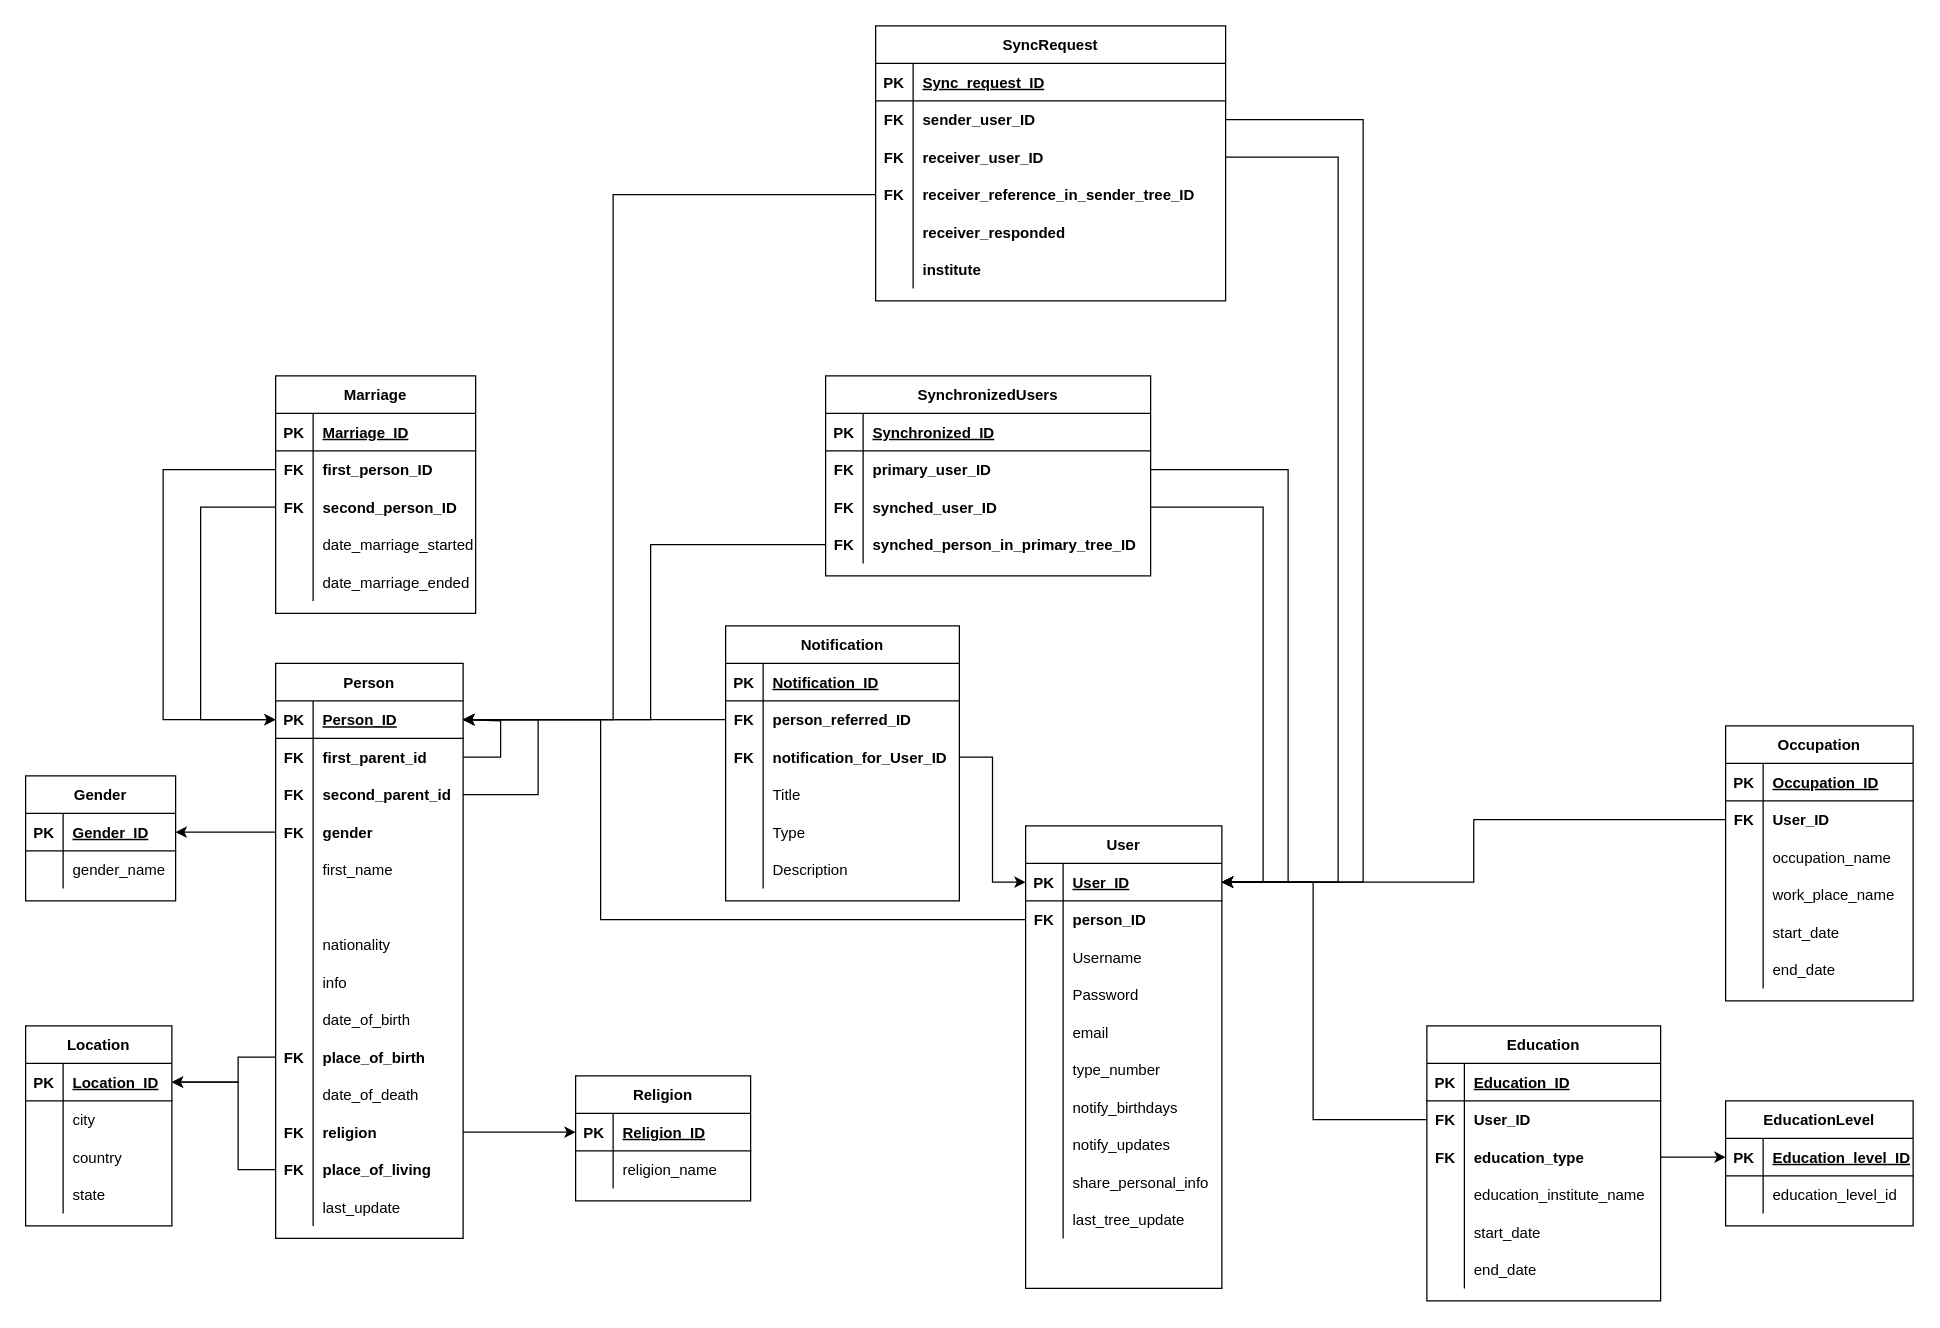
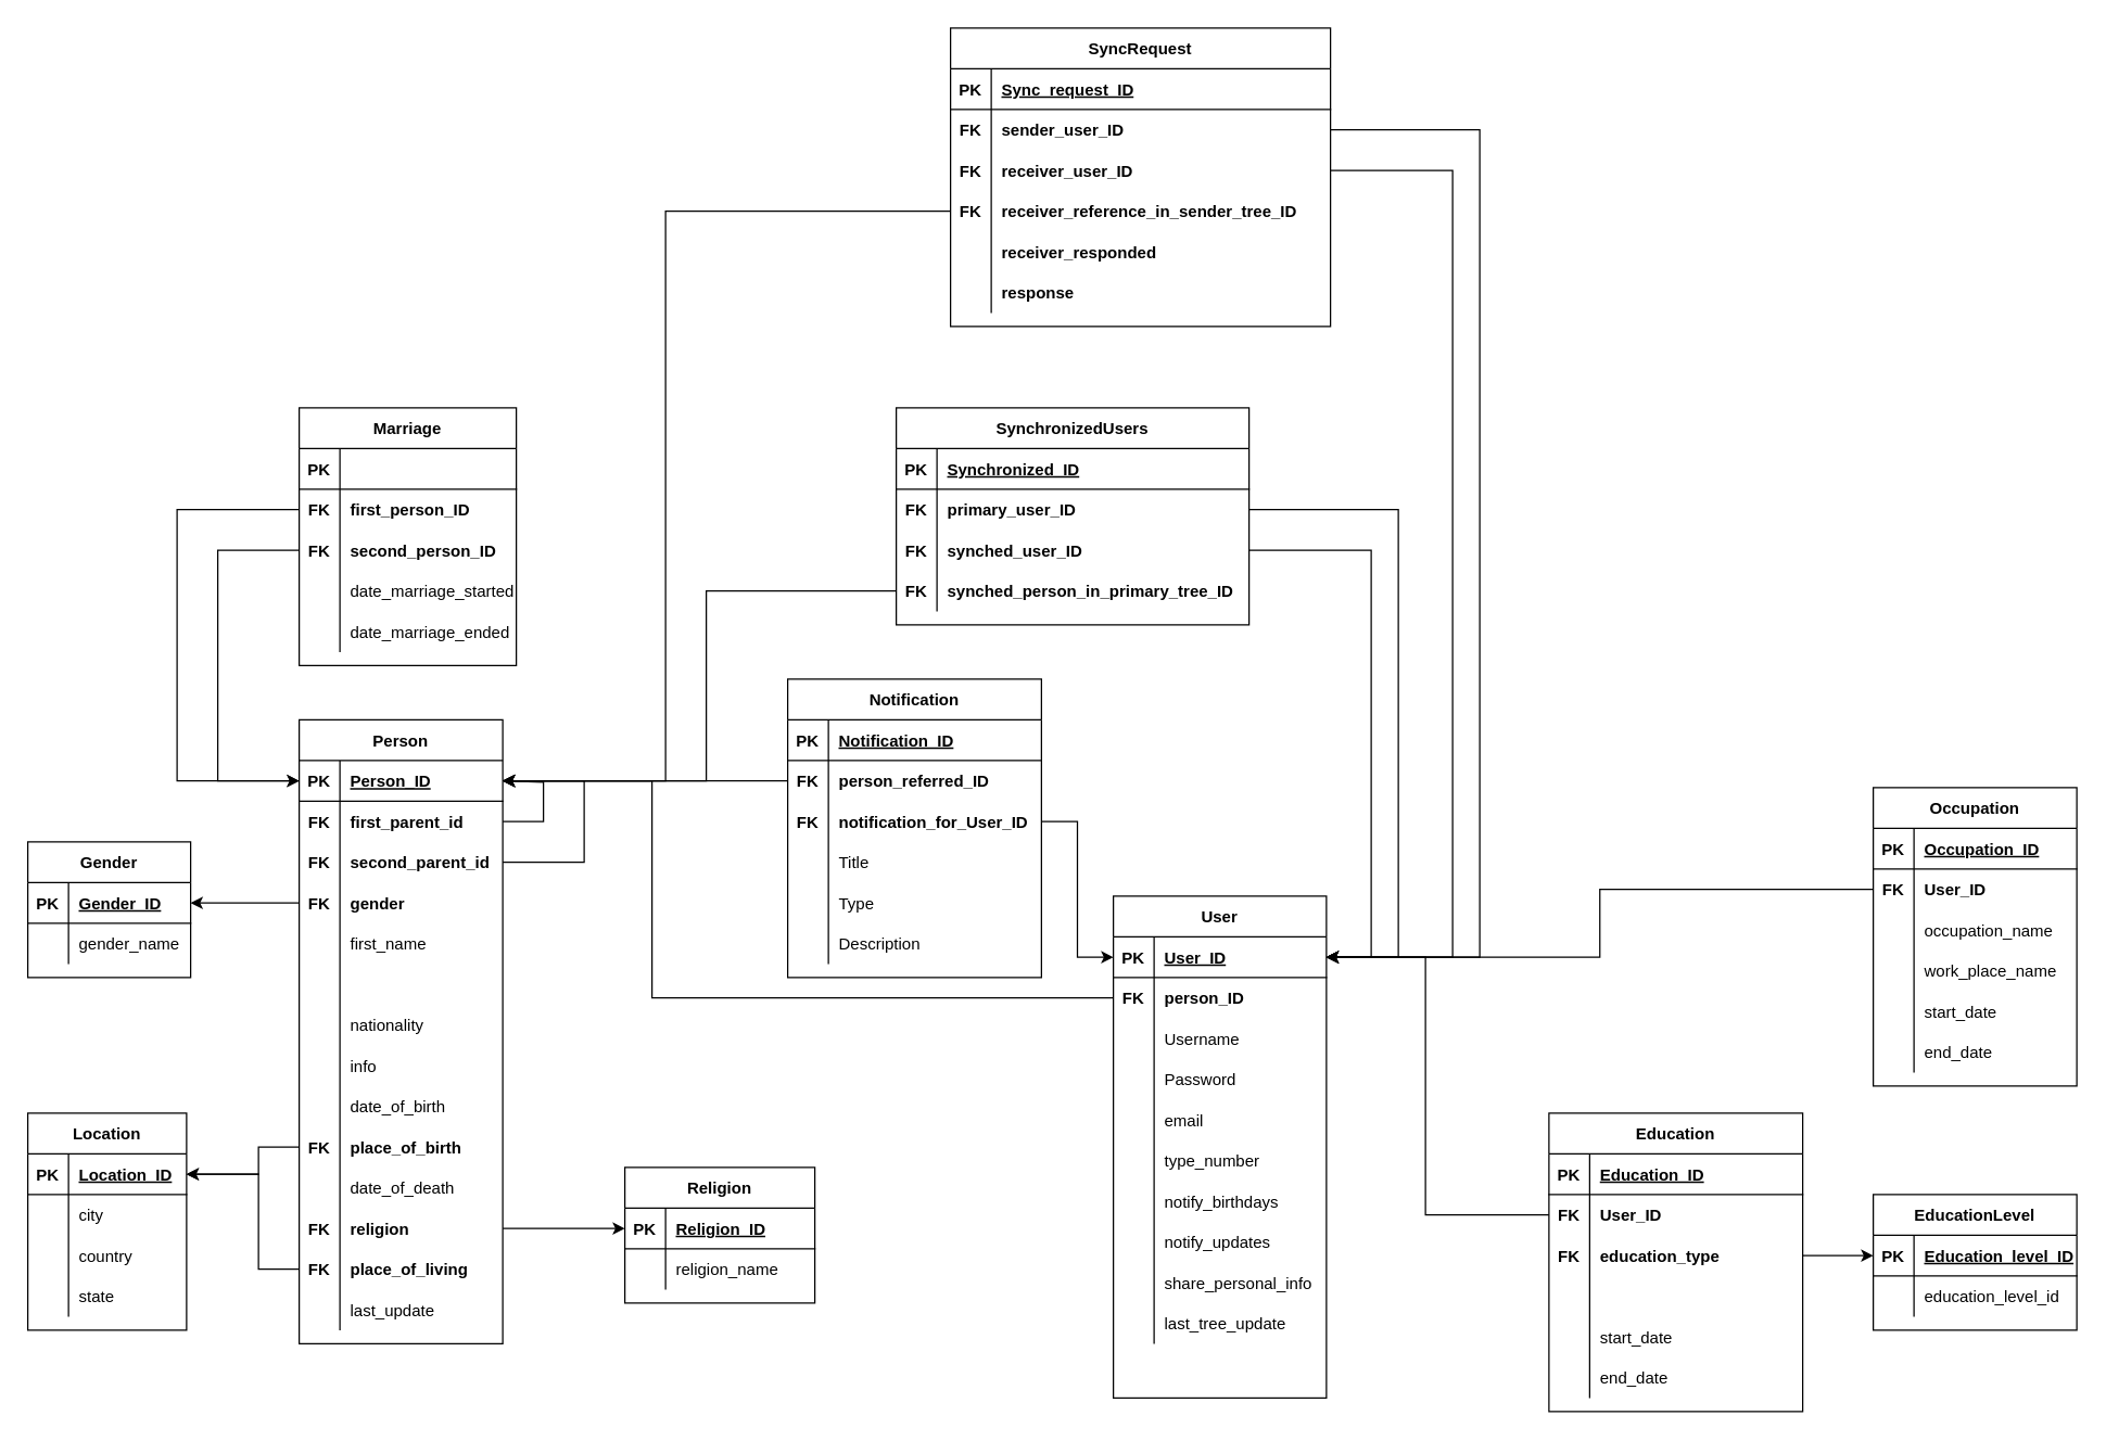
- <mxCell id="210" value="institute" style="shape=partialRectangle;connectable=0;fillColor=none;top=0;left=0;bottom=0;right=0;align=left;spacingLeft=6;overflow=hidden;fontStyle=1" parent="208" vertex="1"><mxGeometry x="30" width="250" height="30" as="geometry"><mxRectangle width="250" height="30" as="alternateBounds" /></mxGeometry></mxCell>
+ <mxCell id="210" value="response" style="shape=partialRectangle;connectable=0;fillColor=none;top=0;left=0;bottom=0;right=0;align=left;spacingLeft=6;overflow=hidden;fontStyle=1" parent="208" vertex="1"><mxGeometry x="30" width="250" height="30" as="geometry"><mxRectangle width="250" height="30" as="alternateBounds" /></mxGeometry></mxCell>
- <mxCell id="51" value="Marriage_ID" style="shape=partialRectangle;connectable=0;fillColor=none;top=0;left=0;bottom=0;right=0;align=left;spacingLeft=6;fontStyle=5;overflow=hidden;" parent="49" vertex="1"><mxGeometry x="30" width="130" height="30" as="geometry"><mxRectangle width="130" height="30" as="alternateBounds" /></mxGeometry></mxCell>
- <mxCell id="149" value="education_institute_name" style="shape=partialRectangle;connectable=0;fillColor=none;top=0;left=0;bottom=0;right=0;align=left;spacingLeft=6;overflow=hidden;fontStyle=0" parent="147" vertex="1"><mxGeometry x="30" width="157" height="30" as="geometry"><mxRectangle width="157" height="30" as="alternateBounds" /></mxGeometry></mxCell>
